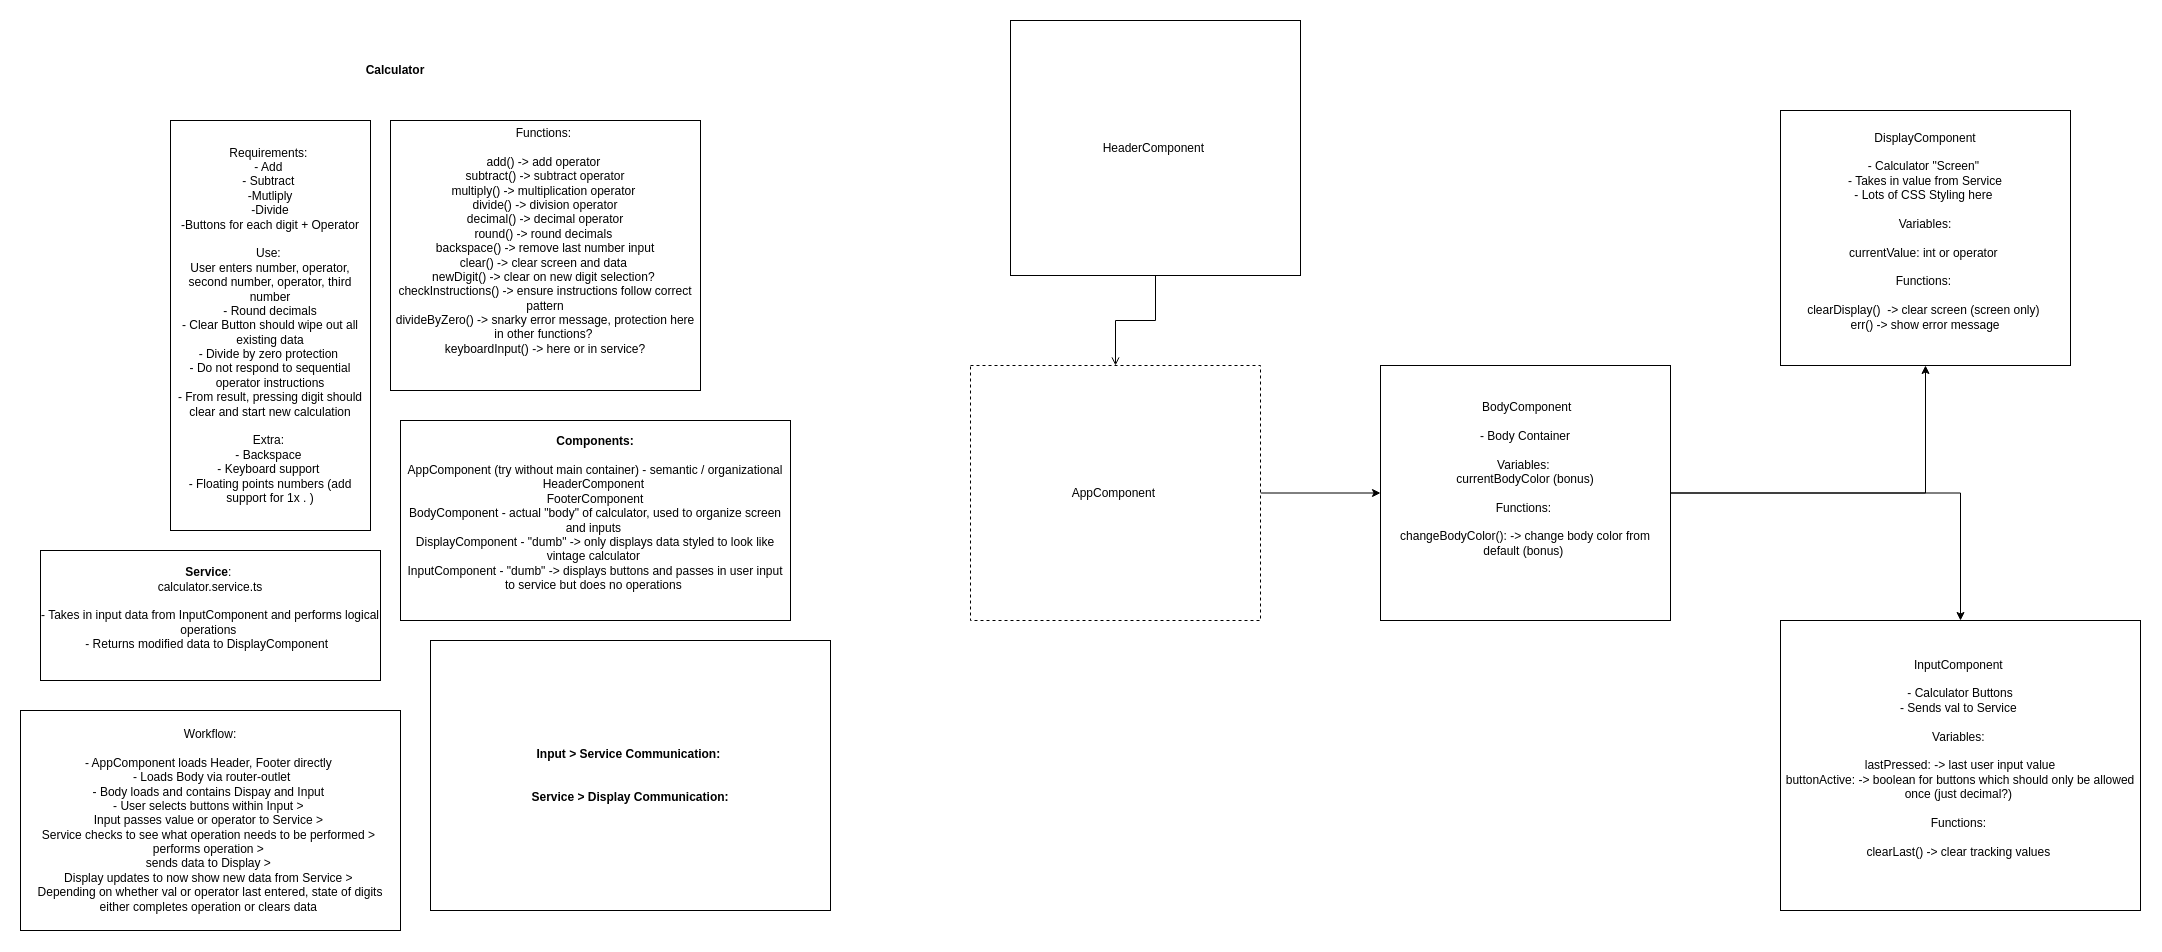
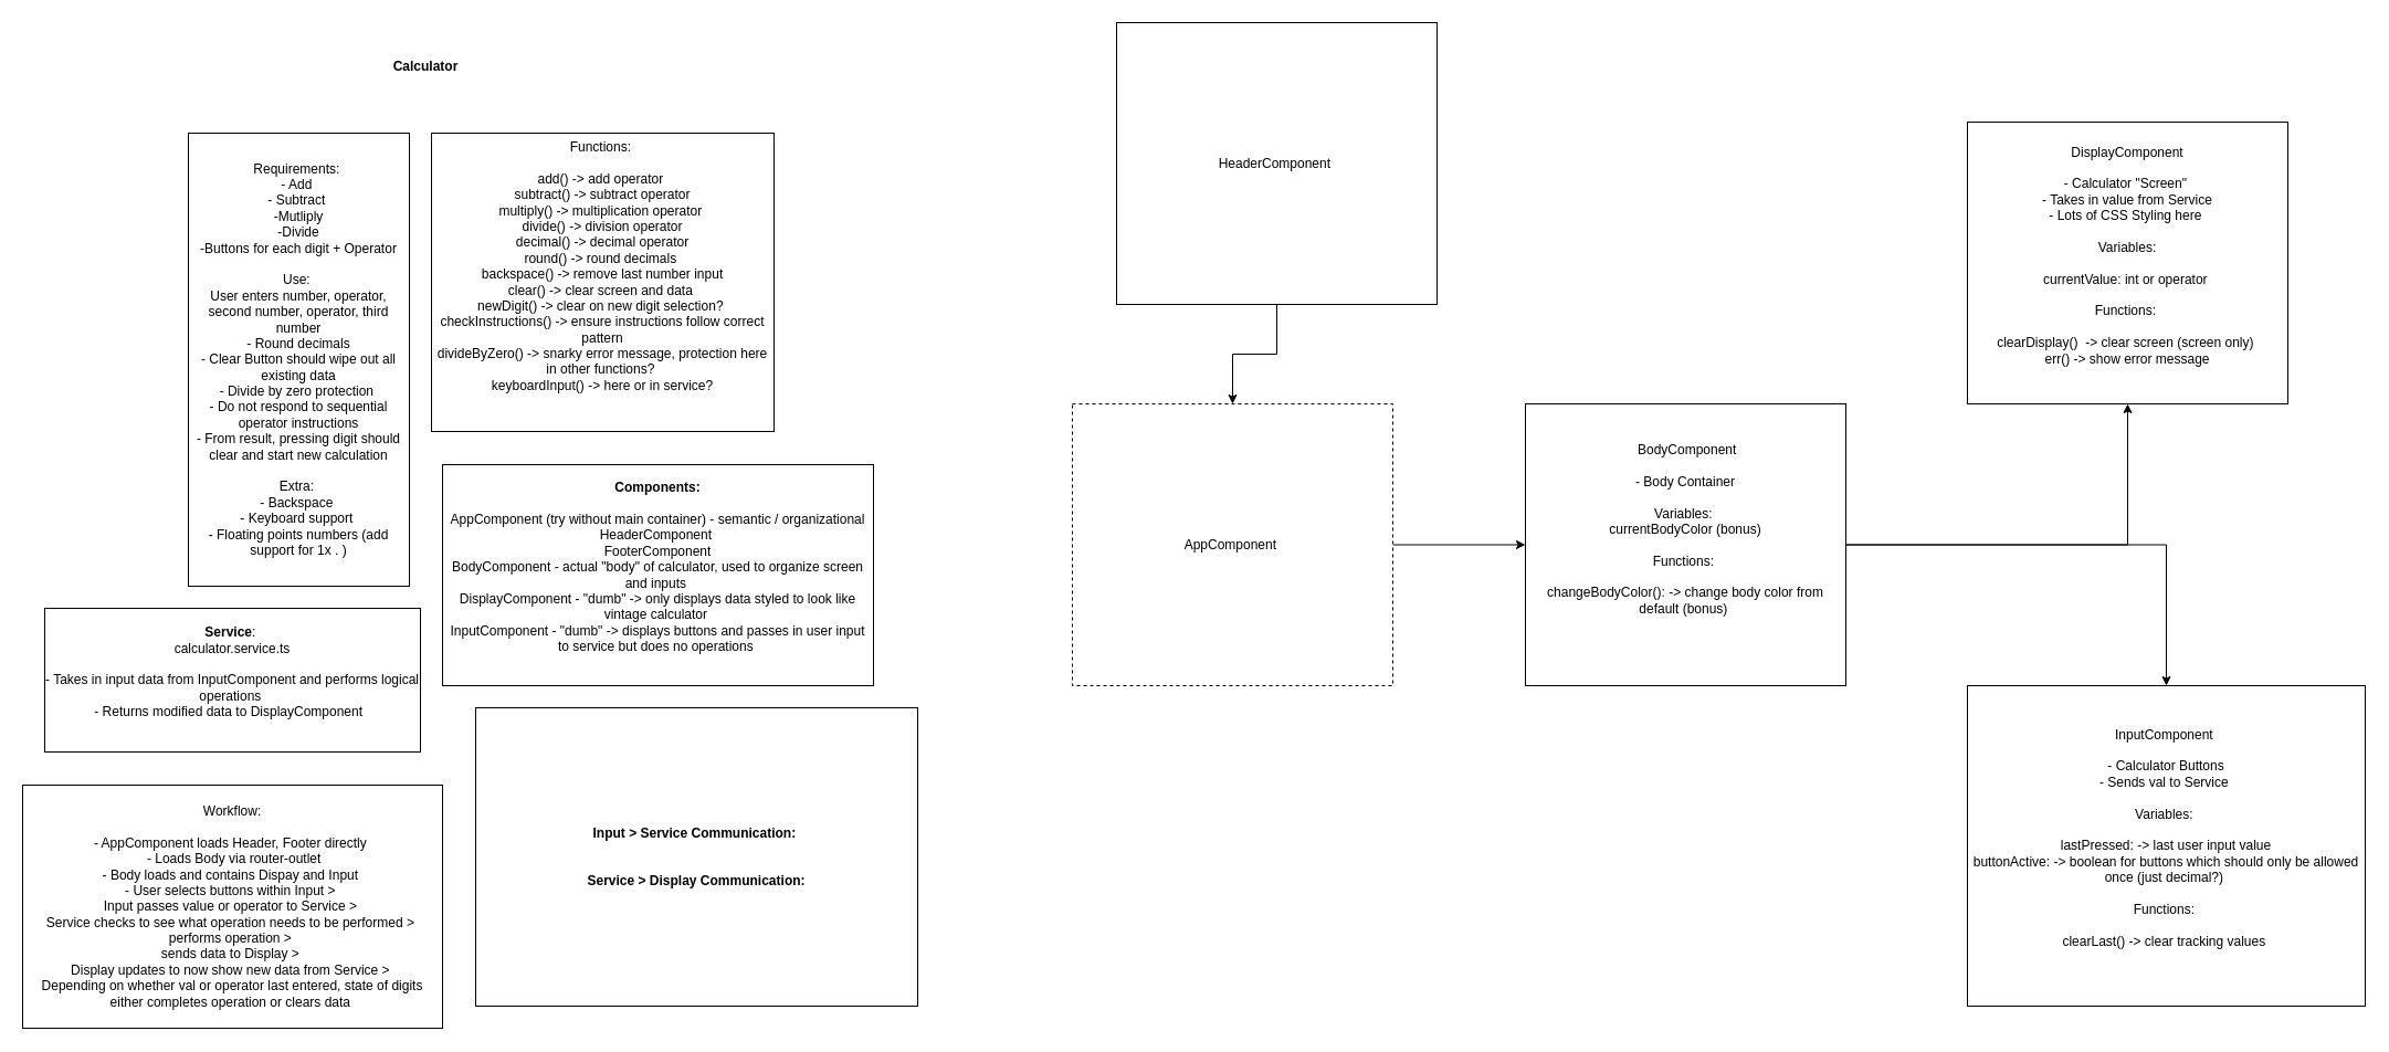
- <mxCell id="3" value="Calculator" style="text;html=1;align=center;verticalAlign=middle;whiteSpace=wrap;rounded=0;fontStyle=1" vertex="1" parent="1"><mxGeometry x="270" y="40" width="250" height="60" as="geometry" /></mxCell>
+ <mxCell id="3" value="Calculator" style="text;html=1;align=center;verticalAlign=middle;whiteSpace=wrap;rounded=0;fontStyle=1" vertex="1" parent="1"><mxGeometry x="260" y="30" width="250" height="60" as="geometry" /></mxCell>
- <mxCell id="10" style="edgeStyle=orthogonalEdgeStyle;rounded=0;orthogonalLoop=1;jettySize=auto;html=1;entryX=0.5;entryY=0;entryDx=0;entryDy=0;endArrow=open;" edge="1" parent="1" source="11" target="9"><mxGeometry relative="1" as="geometry" /></mxCell>
+ <mxCell id="10" style="edgeStyle=orthogonalEdgeStyle;rounded=0;orthogonalLoop=1;jettySize=auto;html=1;entryX=0.5;entryY=0;entryDx=0;entryDy=0;" edge="1" parent="1" source="11" target="9"><mxGeometry relative="1" as="geometry" /></mxCell>
